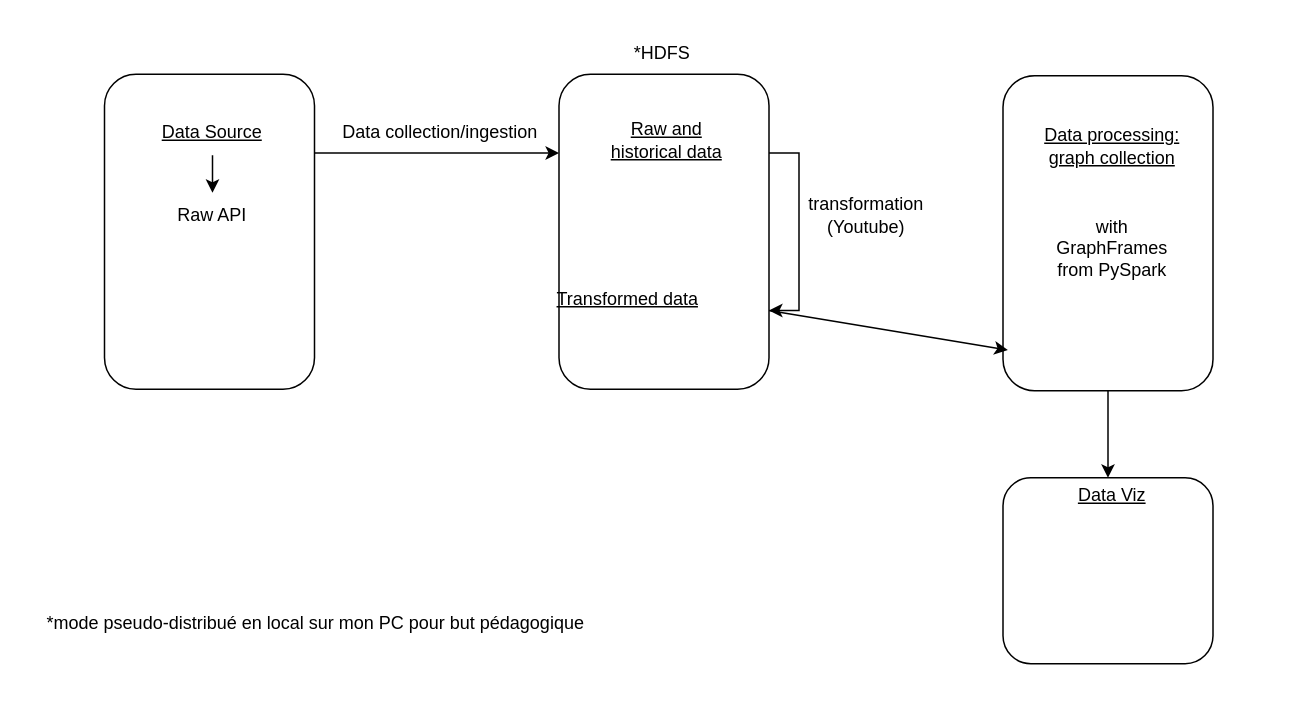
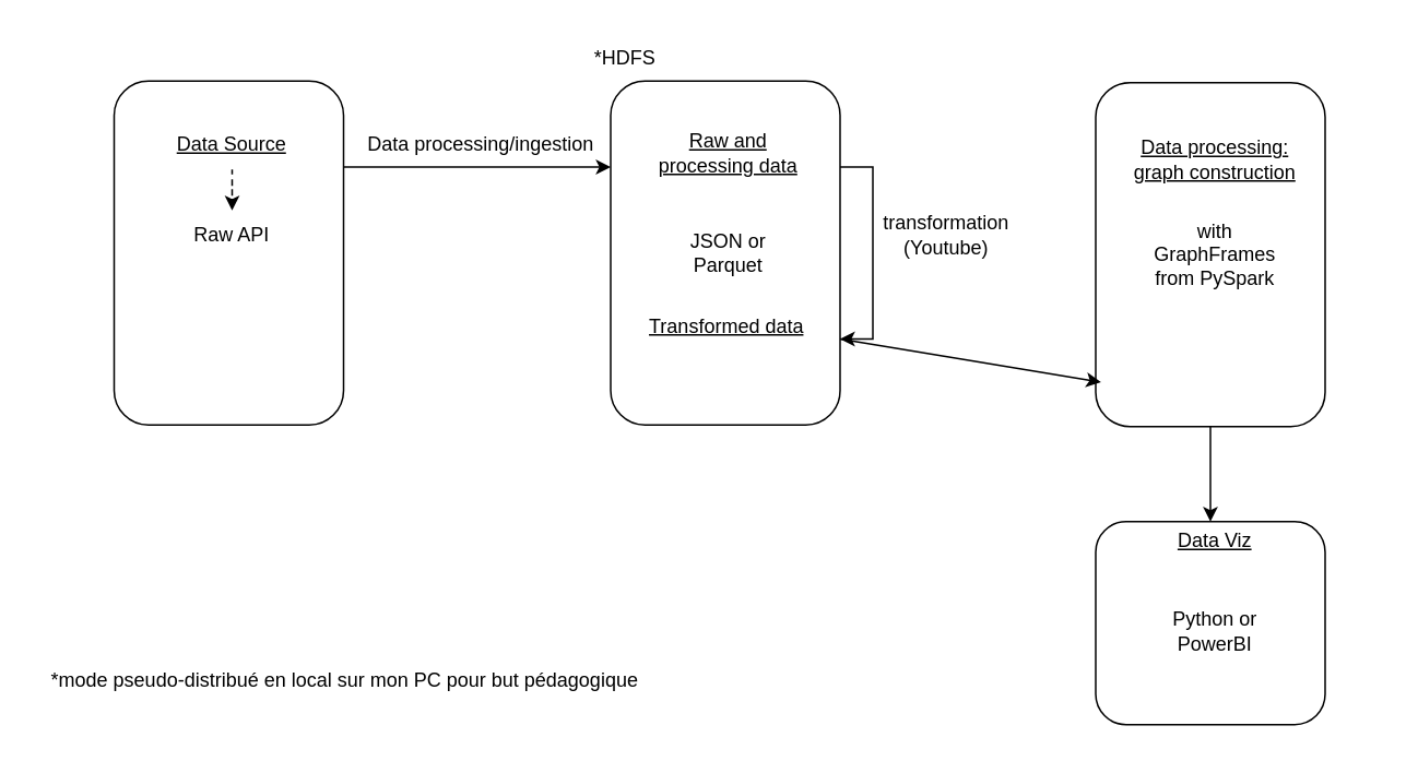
- <mxCell id="11" value="*HDFS" style="text;html=1;align=center;verticalAlign=middle;whiteSpace=wrap;rounded=0;" parent="1" vertex="1"><mxGeometry x="381" y="20" width="120" height="30" as="geometry" /></mxCell>
+ <mxCell id="11" value="*HDFS" style="text;html=1;align=center;verticalAlign=middle;whiteSpace=wrap;rounded=0;" parent="1" vertex="1"><mxGeometry x="321" y="20" width="120" height="30" as="geometry" /></mxCell>
- <mxCell id="16" value="Data collection/ingestion" style="text;html=1;align=center;verticalAlign=middle;whiteSpace=wrap;rounded=0;" parent="1" vertex="1"><mxGeometry x="208" y="73" width="170" height="30" as="geometry" /></mxCell>
+ <mxCell id="16" value="Data processing/ingestion" style="text;html=1;align=center;verticalAlign=middle;whiteSpace=wrap;rounded=0;" parent="1" vertex="1"><mxGeometry x="208" y="73" width="170" height="30" as="geometry" /></mxCell>
- <mxCell id="8" value="&lt;u&gt;Raw and historical data&lt;/u&gt;" style="text;html=1;align=center;verticalAlign=middle;whiteSpace=wrap;rounded=0;" parent="1" vertex="1"><mxGeometry x="394" y="78" width="100" height="30" as="geometry" /></mxCell>
+ <mxCell id="8" value="&lt;u&gt;Raw and processing data&lt;/u&gt;" style="text;html=1;align=center;verticalAlign=middle;whiteSpace=wrap;rounded=0;" parent="1" vertex="1"><mxGeometry x="394" y="78" width="100" height="30" as="geometry" /></mxCell>
- <mxCell id="14" value="&lt;u&gt;Data processing: graph collection&lt;/u&gt;" style="text;html=1;align=center;verticalAlign=middle;whiteSpace=wrap;rounded=0;" parent="1" vertex="1"><mxGeometry x="686" y="82" width="110" height="30" as="geometry" /></mxCell>
+ <mxCell id="14" value="&lt;u&gt;Data processing: graph construction&lt;/u&gt;" style="text;html=1;align=center;verticalAlign=middle;whiteSpace=wrap;rounded=0;" parent="1" vertex="1"><mxGeometry x="686" y="82" width="110" height="30" as="geometry" /></mxCell>
- <mxCell id="4" value="" style="edgeStyle=orthogonalEdgeStyle;rounded=0;orthogonalLoop=1;jettySize=auto;html=1;" parent="1" source="5" target="6" edge="1"><mxGeometry relative="1" as="geometry" /></mxCell>
+ <mxCell id="4" value="" style="edgeStyle=orthogonalEdgeStyle;rounded=0;orthogonalLoop=1;jettySize=auto;html=1;dashed=1;" parent="1" source="5" target="6" edge="1"><mxGeometry relative="1" as="geometry" /></mxCell>
+ <mxCell id="10" value="JSON or Parquet" style="text;html=1;align=center;verticalAlign=middle;whiteSpace=wrap;rounded=0;" parent="1" vertex="1"><mxGeometry x="414" y="139" width="60" height="30" as="geometry" /></mxCell>
- <mxCell id="15" value="with GraphFrames from PySpark" style="text;html=1;align=center;verticalAlign=middle;whiteSpace=wrap;rounded=0;" parent="1" vertex="1"><mxGeometry x="711" y="150" width="60" height="30" as="geometry" /></mxCell>
+ <mxCell id="15" value="with GraphFrames from PySpark" style="text;html=1;align=center;verticalAlign=middle;whiteSpace=wrap;rounded=0;" parent="1" vertex="1"><mxGeometry x="711" y="140" width="60" height="30" as="geometry" /></mxCell>
- <mxCell id="9" value="&lt;u&gt;Transformed data&lt;/u&gt;" style="text;html=1;align=center;verticalAlign=middle;whiteSpace=wrap;rounded=0;" parent="1" vertex="1"><mxGeometry x="368" y="184" width="100" height="30" as="geometry" /></mxCell>
+ <mxCell id="9" value="&lt;u&gt;Transformed data&lt;/u&gt;" style="text;html=1;align=center;verticalAlign=middle;whiteSpace=wrap;rounded=0;" parent="1" vertex="1"><mxGeometry x="393" y="184" width="100" height="30" as="geometry" /></mxCell>
+ <mxCell id="22" value="Python or PowerBI" style="text;html=1;align=center;verticalAlign=middle;whiteSpace=wrap;rounded=0;" parent="1" vertex="1"><mxGeometry x="711" y="370" width="60" height="30" as="geometry" /></mxCell>
